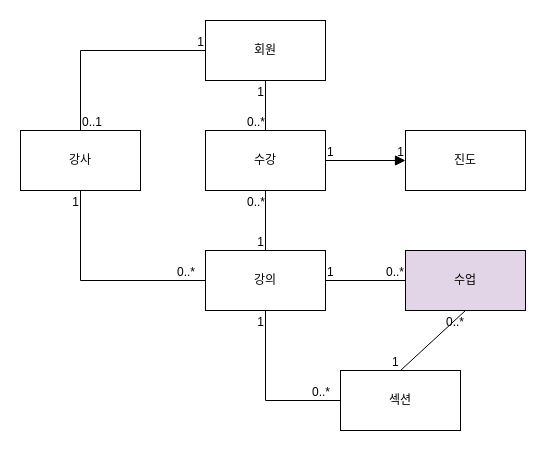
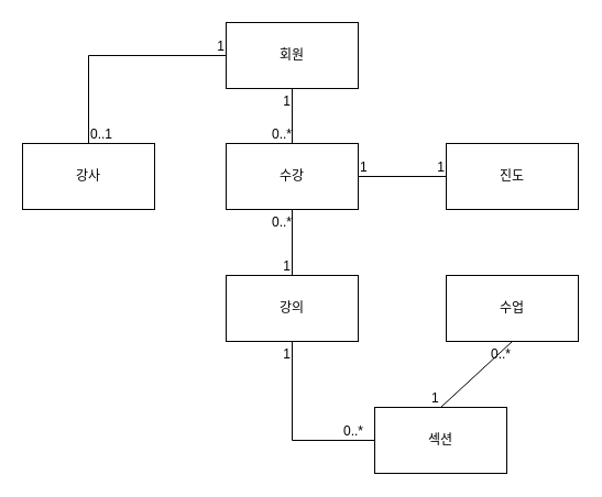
- <mxCell id="24" value="" style="endArrow=block;html=1;rounded=0;fontSize=12;startSize=8;endSize=8;entryX=0;entryY=0.5;entryDx=0;entryDy=0;exitX=1;exitY=0.5;exitDx=0;exitDy=0;" edge="1" parent="1" source="4" target="5"><mxGeometry relative="1" as="geometry"><mxPoint x="275" y="200" as="sourcePoint" /><mxPoint x="275" y="260" as="targetPoint" /></mxGeometry></mxCell>
+ <mxCell id="24" value="" style="endArrow=none;html=1;rounded=0;fontSize=12;startSize=8;endSize=8;entryX=0;entryY=0.5;entryDx=0;entryDy=0;exitX=1;exitY=0.5;exitDx=0;exitDy=0;" edge="1" parent="1" source="4" target="5"><mxGeometry relative="1" as="geometry"><mxPoint x="275" y="200" as="sourcePoint" /><mxPoint x="275" y="260" as="targetPoint" /></mxGeometry></mxCell>
- <mxCell id="12" value="" style="endArrow=none;html=1;rounded=0;fontSize=12;startSize=8;endSize=8;entryX=0.5;entryY=1;entryDx=0;entryDy=0;exitX=0;exitY=0.5;exitDx=0;exitDy=0;edgeStyle=orthogonalEdgeStyle;" edge="1" parent="1" source="6" target="3"><mxGeometry relative="1" as="geometry"><mxPoint x="45" y="240" as="sourcePoint" /><mxPoint x="185" y="150" as="targetPoint" /></mxGeometry></mxCell>
- <mxCell id="13" value="0..*" style="resizable=0;html=1;whiteSpace=wrap;align=left;verticalAlign=bottom;" connectable="0" vertex="1" parent="12"><mxGeometry x="-1" relative="1" as="geometry"><mxPoint x="-30" as="offset" /></mxGeometry></mxCell>
- <mxCell id="14" value="1" style="resizable=0;html=1;whiteSpace=wrap;align=right;verticalAlign=bottom;" connectable="0" vertex="1" parent="12"><mxGeometry x="1" relative="1" as="geometry"><mxPoint y="20" as="offset" /></mxGeometry></mxCell>
- <mxCell id="27" value="" style="endArrow=none;html=1;rounded=0;fontSize=12;startSize=8;endSize=8;entryX=0;entryY=0.5;entryDx=0;entryDy=0;exitX=1;exitY=0.5;exitDx=0;exitDy=0;" edge="1" parent="1" source="6" target="7"><mxGeometry relative="1" as="geometry"><mxPoint x="335" y="170" as="sourcePoint" /><mxPoint x="415" y="170" as="targetPoint" /></mxGeometry></mxCell>
- <mxCell id="28" value="1" style="resizable=0;html=1;whiteSpace=wrap;align=left;verticalAlign=bottom;" connectable="0" vertex="1" parent="27"><mxGeometry x="-1" relative="1" as="geometry"><mxPoint as="offset" /></mxGeometry></mxCell>
- <mxCell id="29" value="0..*" style="resizable=0;html=1;whiteSpace=wrap;align=right;verticalAlign=bottom;" connectable="0" vertex="1" parent="27"><mxGeometry x="1" relative="1" as="geometry"><mxPoint as="offset" /></mxGeometry></mxCell>
- <mxCell id="7" value="수업" style="rounded=0;whiteSpace=wrap;html=1;fillColor=#e1d5e7;" vertex="1" parent="1"><mxGeometry x="405" y="250" width="120" height="60" as="geometry" /></mxCell>
+ <mxCell id="7" value="수업" style="rounded=0;whiteSpace=wrap;html=1;" vertex="1" parent="1"><mxGeometry x="405" y="250" width="120" height="60" as="geometry" /></mxCell>
